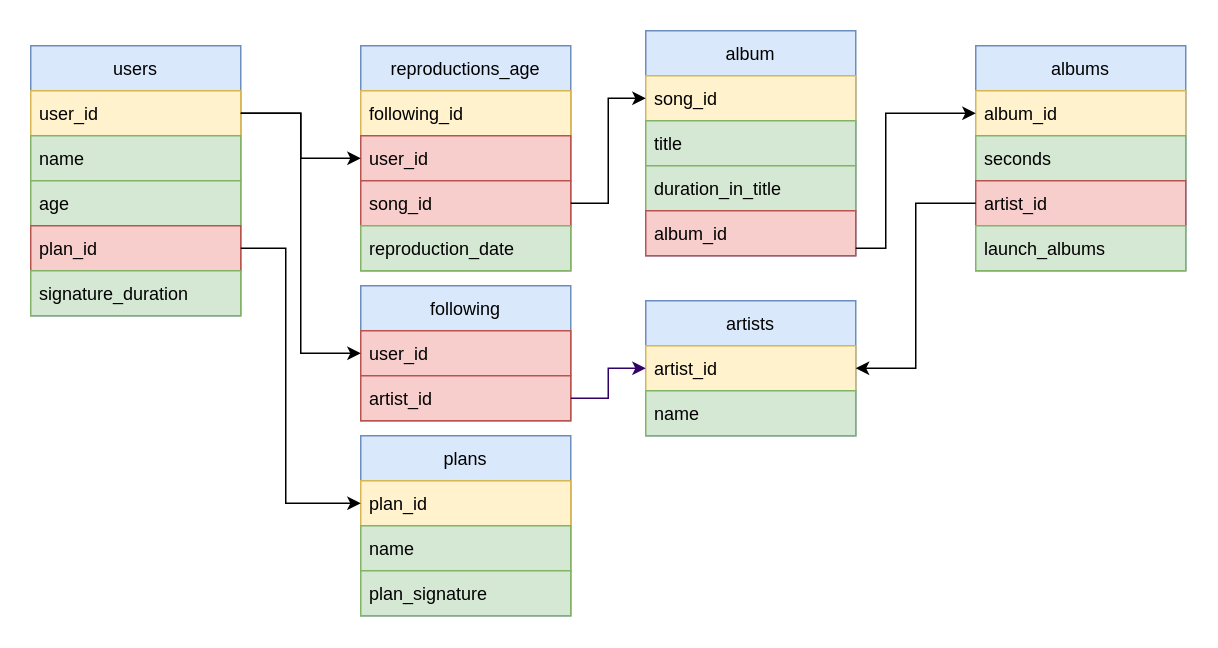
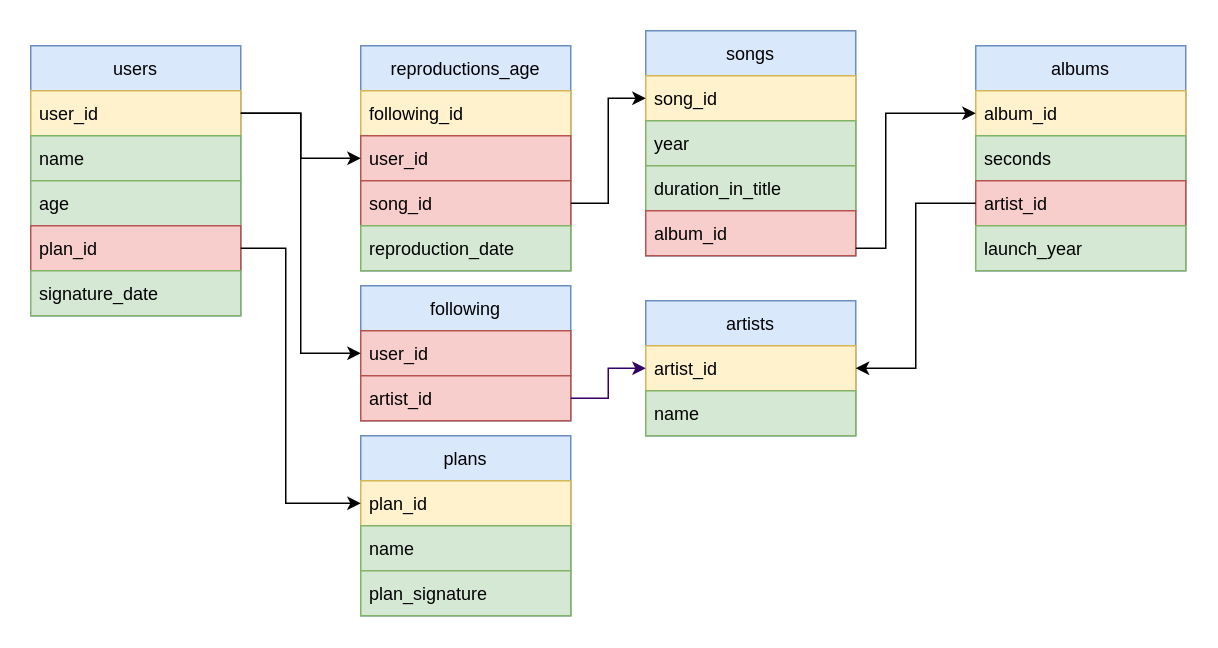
- <mxCell id="19" value="album" style="swimlane;fontStyle=0;childLayout=stackLayout;horizontal=1;startSize=30;horizontalStack=0;resizeParent=1;resizeParentMax=0;resizeLast=0;collapsible=1;marginBottom=0;fillColor=#dae8fc;strokeColor=#6c8ebf;" parent="1" vertex="1"><mxGeometry x="430" y="20" width="140" height="150" as="geometry" /></mxCell>
+ <mxCell id="19" value="songs" style="swimlane;fontStyle=0;childLayout=stackLayout;horizontal=1;startSize=30;horizontalStack=0;resizeParent=1;resizeParentMax=0;resizeLast=0;collapsible=1;marginBottom=0;fillColor=#dae8fc;strokeColor=#6c8ebf;" parent="1" vertex="1"><mxGeometry x="430" y="20" width="140" height="150" as="geometry" /></mxCell>
- <mxCell id="21" value="title" style="text;strokeColor=#82b366;fillColor=#d5e8d4;align=left;verticalAlign=middle;spacingLeft=4;spacingRight=4;overflow=hidden;points=[[0,0.5],[1,0.5]];portConstraint=eastwest;rotatable=0;" parent="19" vertex="1"><mxGeometry y="60" width="140" height="30" as="geometry" /></mxCell>
+ <mxCell id="21" value="year" style="text;strokeColor=#82b366;fillColor=#d5e8d4;align=left;verticalAlign=middle;spacingLeft=4;spacingRight=4;overflow=hidden;points=[[0,0.5],[1,0.5]];portConstraint=eastwest;rotatable=0;" parent="19" vertex="1"><mxGeometry y="60" width="140" height="30" as="geometry" /></mxCell>
- <mxCell id="29" value="launch_albums" style="text;strokeColor=#82b366;fillColor=#d5e8d4;align=left;verticalAlign=middle;spacingLeft=4;spacingRight=4;overflow=hidden;points=[[0,0.5],[1,0.5]];portConstraint=eastwest;rotatable=0;" parent="25" vertex="1"><mxGeometry y="120" width="140" height="30" as="geometry" /></mxCell>
+ <mxCell id="29" value="launch_year" style="text;strokeColor=#82b366;fillColor=#d5e8d4;align=left;verticalAlign=middle;spacingLeft=4;spacingRight=4;overflow=hidden;points=[[0,0.5],[1,0.5]];portConstraint=eastwest;rotatable=0;" parent="25" vertex="1"><mxGeometry y="120" width="140" height="30" as="geometry" /></mxCell>
- <mxCell id="7" value="signature_duration" style="text;strokeColor=#82b366;fillColor=#d5e8d4;align=left;verticalAlign=middle;spacingLeft=4;spacingRight=4;overflow=hidden;points=[[0,0.5],[1,0.5]];portConstraint=eastwest;rotatable=0;" parent="2" vertex="1"><mxGeometry y="150" width="140" height="30" as="geometry" /></mxCell>
+ <mxCell id="7" value="signature_date" style="text;strokeColor=#82b366;fillColor=#d5e8d4;align=left;verticalAlign=middle;spacingLeft=4;spacingRight=4;overflow=hidden;points=[[0,0.5],[1,0.5]];portConstraint=eastwest;rotatable=0;" parent="2" vertex="1"><mxGeometry y="150" width="140" height="30" as="geometry" /></mxCell>
